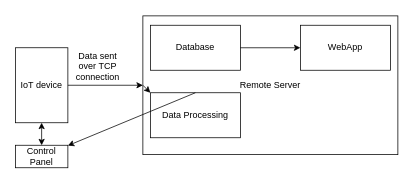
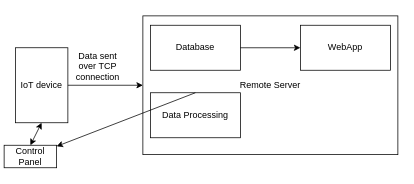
- <mxCell id="12" value="" style="endArrow=classic;html=1;rounded=0;exitX=0;exitY=0.5;exitDx=0;exitDy=0;entryX=0;entryY=0;entryDx=0;entryDy=0;" edge="1" parent="1" source="3" target="11"><mxGeometry width="50" height="50" relative="1" as="geometry"><mxPoint x="380" y="173" as="sourcePoint" /><mxPoint x="430" y="123" as="targetPoint" /></mxGeometry></mxCell>
- <mxCell id="6" value="Control Panel" style="rounded=0;whiteSpace=wrap;html=1;" vertex="1" parent="1"><mxGeometry x="20" y="193" width="70" height="30" as="geometry" /></mxCell>
+ <mxCell id="6" value="Control Panel" style="rounded=0;whiteSpace=wrap;html=1;" vertex="1" parent="1"><mxGeometry x="5" y="193" width="70" height="30" as="geometry" /></mxCell>
